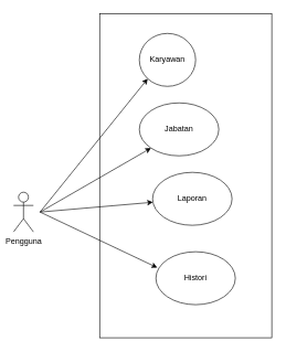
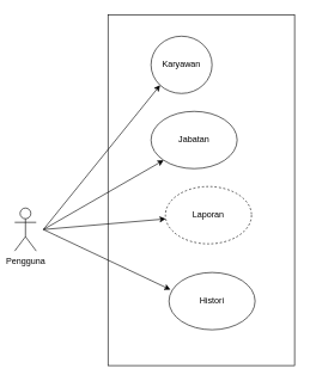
- <mxCell id="6" value="Laporan" style="ellipse;whiteSpace=wrap;html=1;" vertex="1" parent="1"><mxGeometry x="230" y="260" width="120" height="80" as="geometry" /></mxCell>
+ <mxCell id="6" value="Laporan" style="ellipse;whiteSpace=wrap;html=1;dashed=1;" vertex="1" parent="1"><mxGeometry x="230" y="260" width="120" height="80" as="geometry" /></mxCell>
